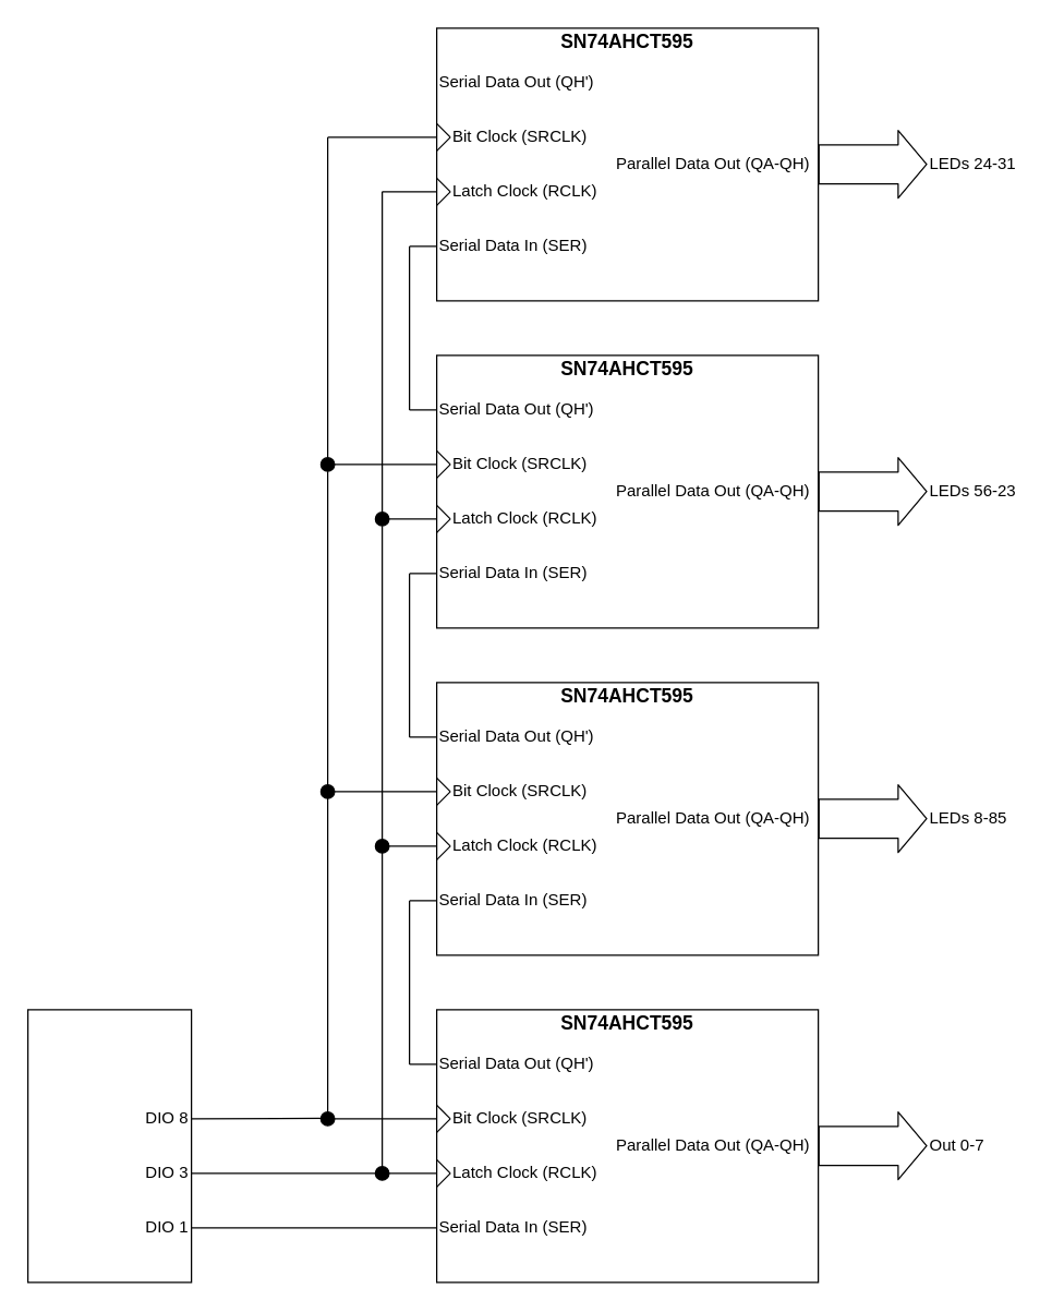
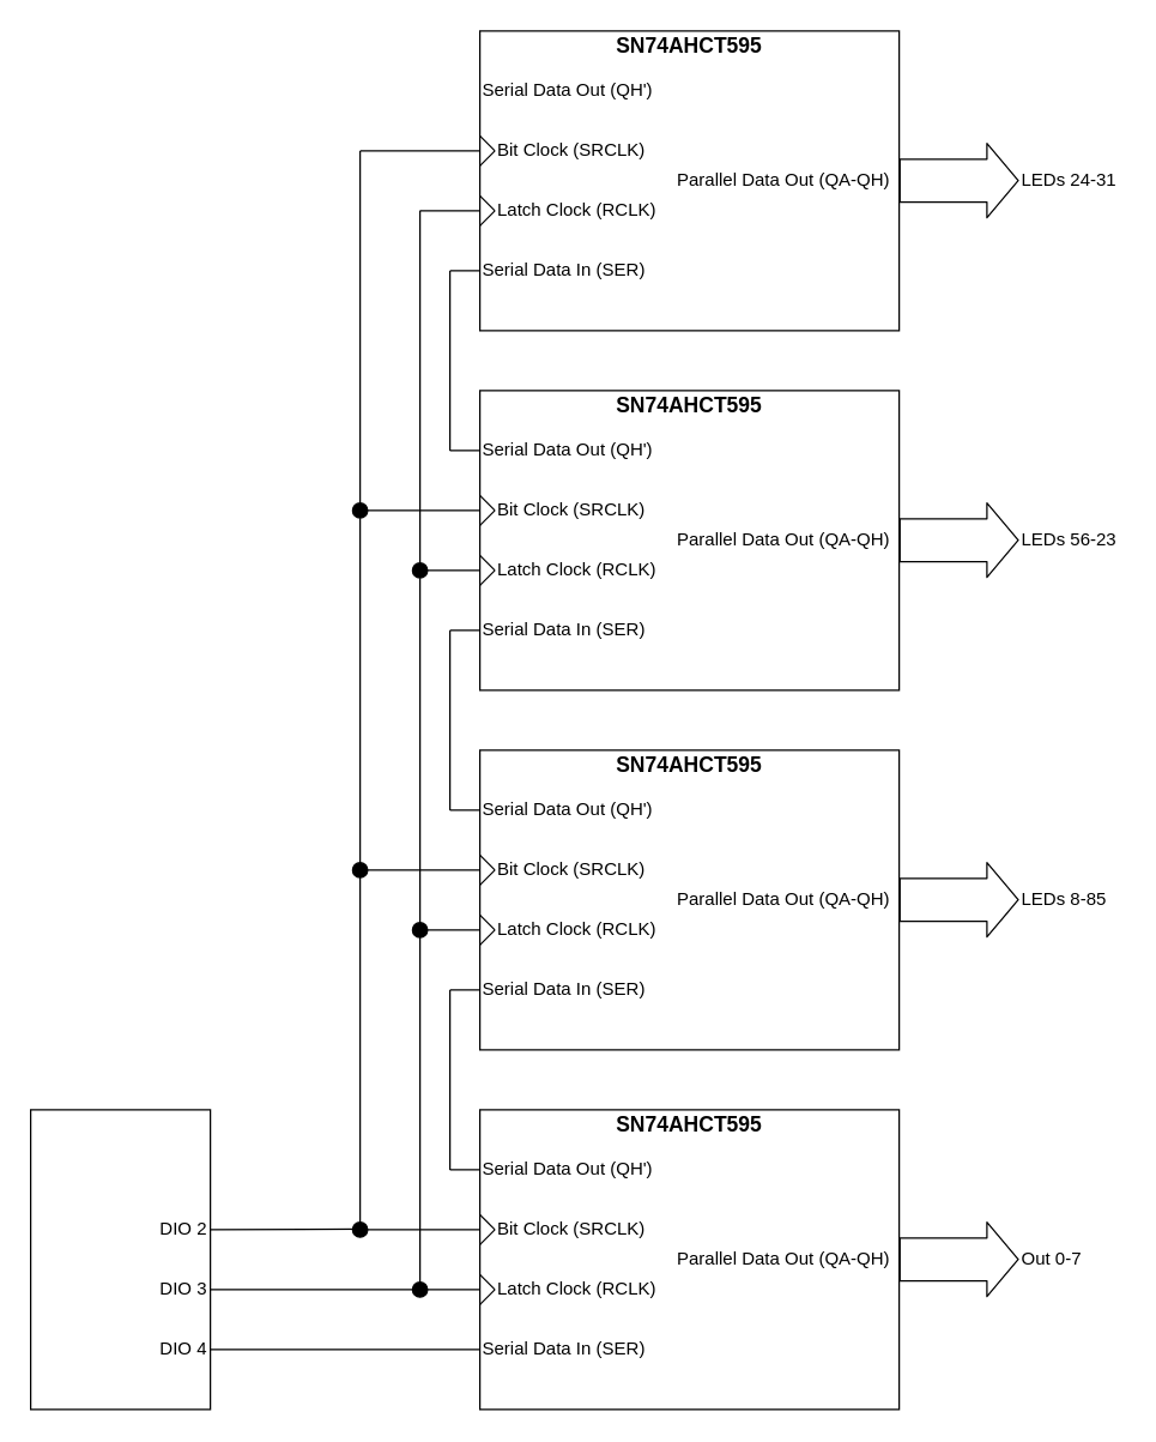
- <mxCell id="100" value="DIO 8" style="text;html=1;strokeColor=none;fillColor=none;align=right;verticalAlign=middle;whiteSpace=wrap;rounded=0;" vertex="1" parent="1"><mxGeometry x="100" y="810" width="40" height="20" as="geometry" /></mxCell>
+ <mxCell id="100" value="DIO 2" style="text;html=1;strokeColor=none;fillColor=none;align=right;verticalAlign=middle;whiteSpace=wrap;rounded=0;" vertex="1" parent="1"><mxGeometry x="100" y="810" width="40" height="20" as="geometry" /></mxCell>
- <mxCell id="102" value="DIO 1" style="text;html=1;strokeColor=none;fillColor=none;align=right;verticalAlign=middle;whiteSpace=wrap;rounded=0;" vertex="1" parent="1"><mxGeometry x="100" y="890" width="40" height="20" as="geometry" /></mxCell>
+ <mxCell id="102" value="DIO 4" style="text;html=1;strokeColor=none;fillColor=none;align=right;verticalAlign=middle;whiteSpace=wrap;rounded=0;" vertex="1" parent="1"><mxGeometry x="100" y="890" width="40" height="20" as="geometry" /></mxCell>
